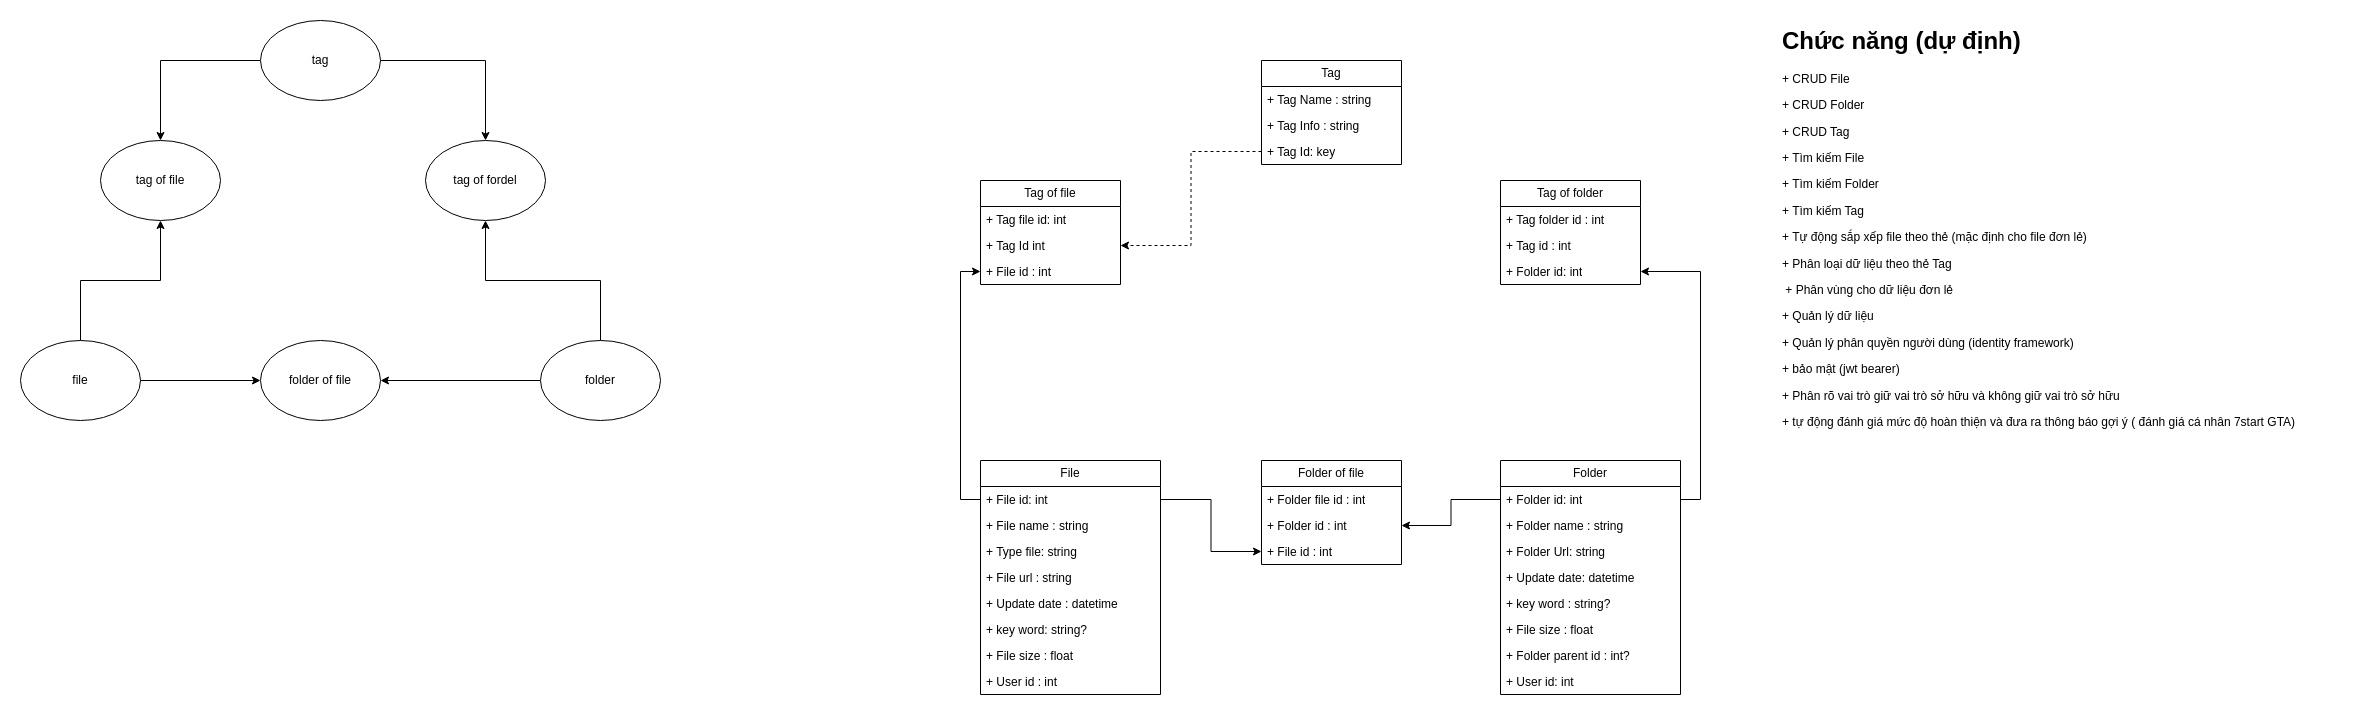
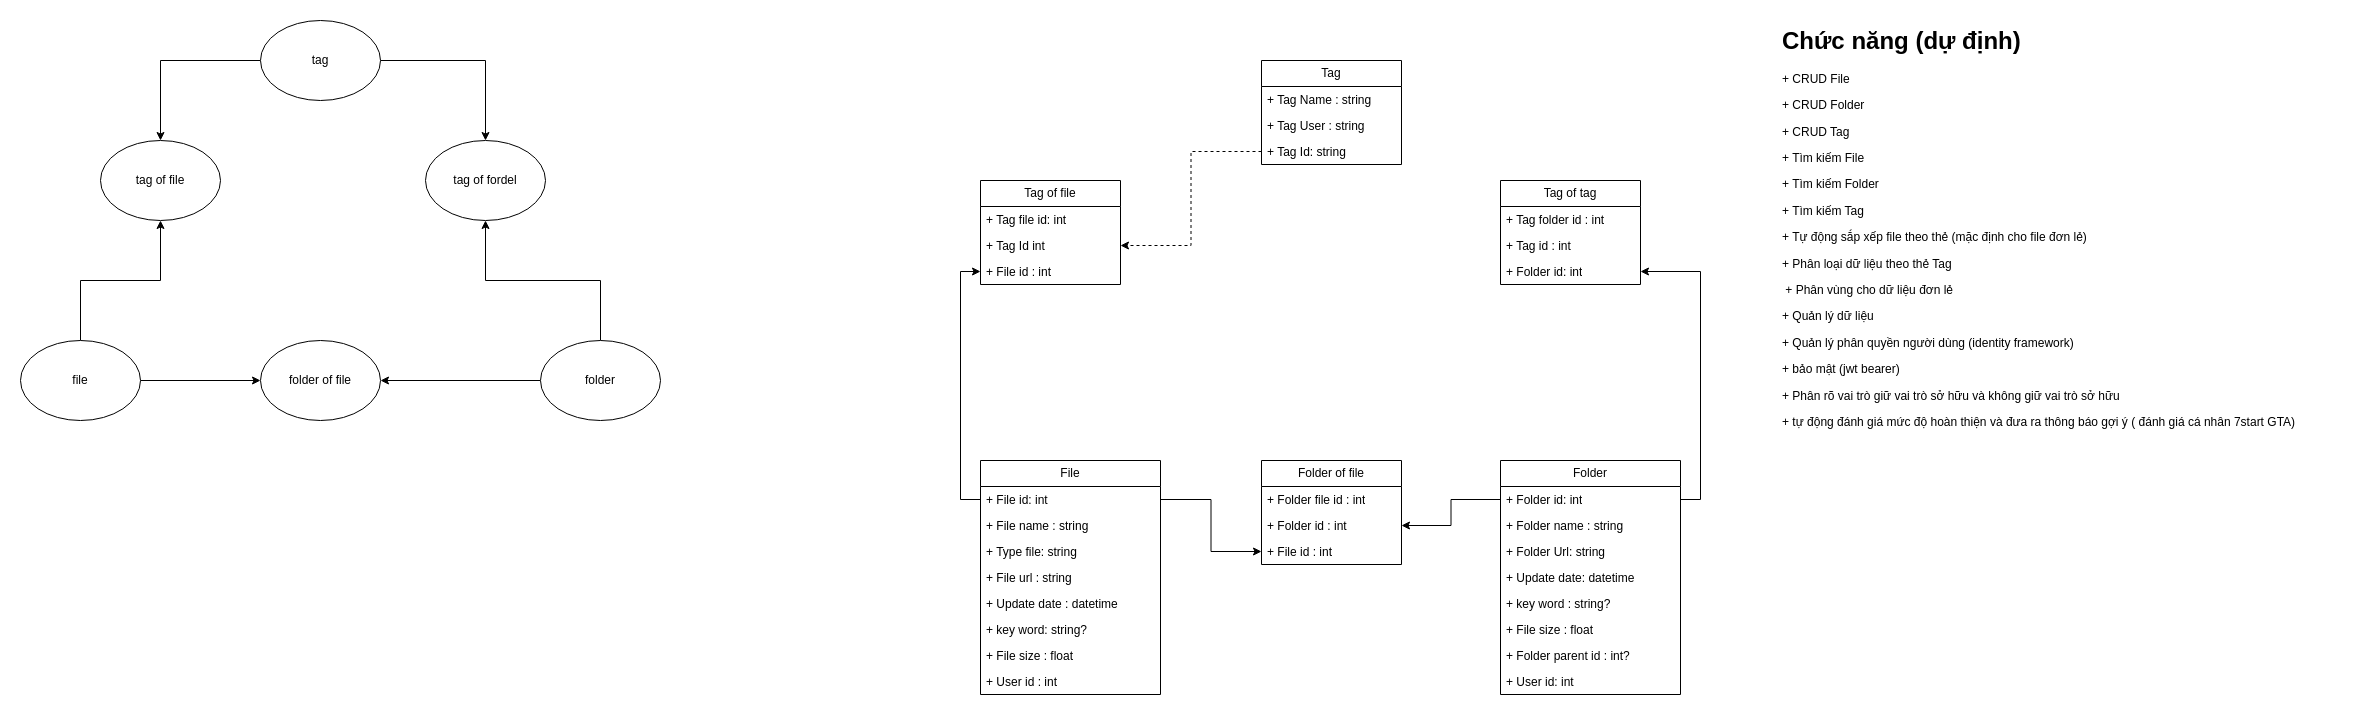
- <mxCell id="16" value="+ Tag Info : string&lt;span style=&quot;white-space: pre;&quot;&gt;&#09;&lt;/span&gt;" style="text;strokeColor=none;fillColor=none;align=left;verticalAlign=top;spacingLeft=4;spacingRight=4;overflow=hidden;rotatable=0;points=[[0,0.5],[1,0.5]];portConstraint=eastwest;whiteSpace=wrap;html=1;" vertex="1" parent="14"><mxGeometry y="52" width="140" height="26" as="geometry" /></mxCell>
+ <mxCell id="16" value="+ Tag User : string&lt;span style=&quot;white-space: pre;&quot;&gt;&#09;&lt;/span&gt;" style="text;strokeColor=none;fillColor=none;align=left;verticalAlign=top;spacingLeft=4;spacingRight=4;overflow=hidden;rotatable=0;points=[[0,0.5],[1,0.5]];portConstraint=eastwest;whiteSpace=wrap;html=1;" vertex="1" parent="14"><mxGeometry y="52" width="140" height="26" as="geometry" /></mxCell>
- <mxCell id="17" value="+ Tag Id: key" style="text;strokeColor=none;fillColor=none;align=left;verticalAlign=top;spacingLeft=4;spacingRight=4;overflow=hidden;rotatable=0;points=[[0,0.5],[1,0.5]];portConstraint=eastwest;whiteSpace=wrap;html=1;" vertex="1" parent="14"><mxGeometry y="78" width="140" height="26" as="geometry" /></mxCell>
+ <mxCell id="17" value="+ Tag Id: string" style="text;strokeColor=none;fillColor=none;align=left;verticalAlign=top;spacingLeft=4;spacingRight=4;overflow=hidden;rotatable=0;points=[[0,0.5],[1,0.5]];portConstraint=eastwest;whiteSpace=wrap;html=1;" vertex="1" parent="14"><mxGeometry y="78" width="140" height="26" as="geometry" /></mxCell>
- <mxCell id="22" value="Tag of folder" style="swimlane;fontStyle=0;childLayout=stackLayout;horizontal=1;startSize=26;fillColor=none;horizontalStack=0;resizeParent=1;resizeParentMax=0;resizeLast=0;collapsible=1;marginBottom=0;whiteSpace=wrap;html=1;" vertex="1" parent="1"><mxGeometry x="1500" y="180" width="140" height="104" as="geometry" /></mxCell>
+ <mxCell id="22" value="Tag of tag" style="swimlane;fontStyle=0;childLayout=stackLayout;horizontal=1;startSize=26;fillColor=none;horizontalStack=0;resizeParent=1;resizeParentMax=0;resizeLast=0;collapsible=1;marginBottom=0;whiteSpace=wrap;html=1;" vertex="1" parent="1"><mxGeometry x="1500" y="180" width="140" height="104" as="geometry" /></mxCell>
